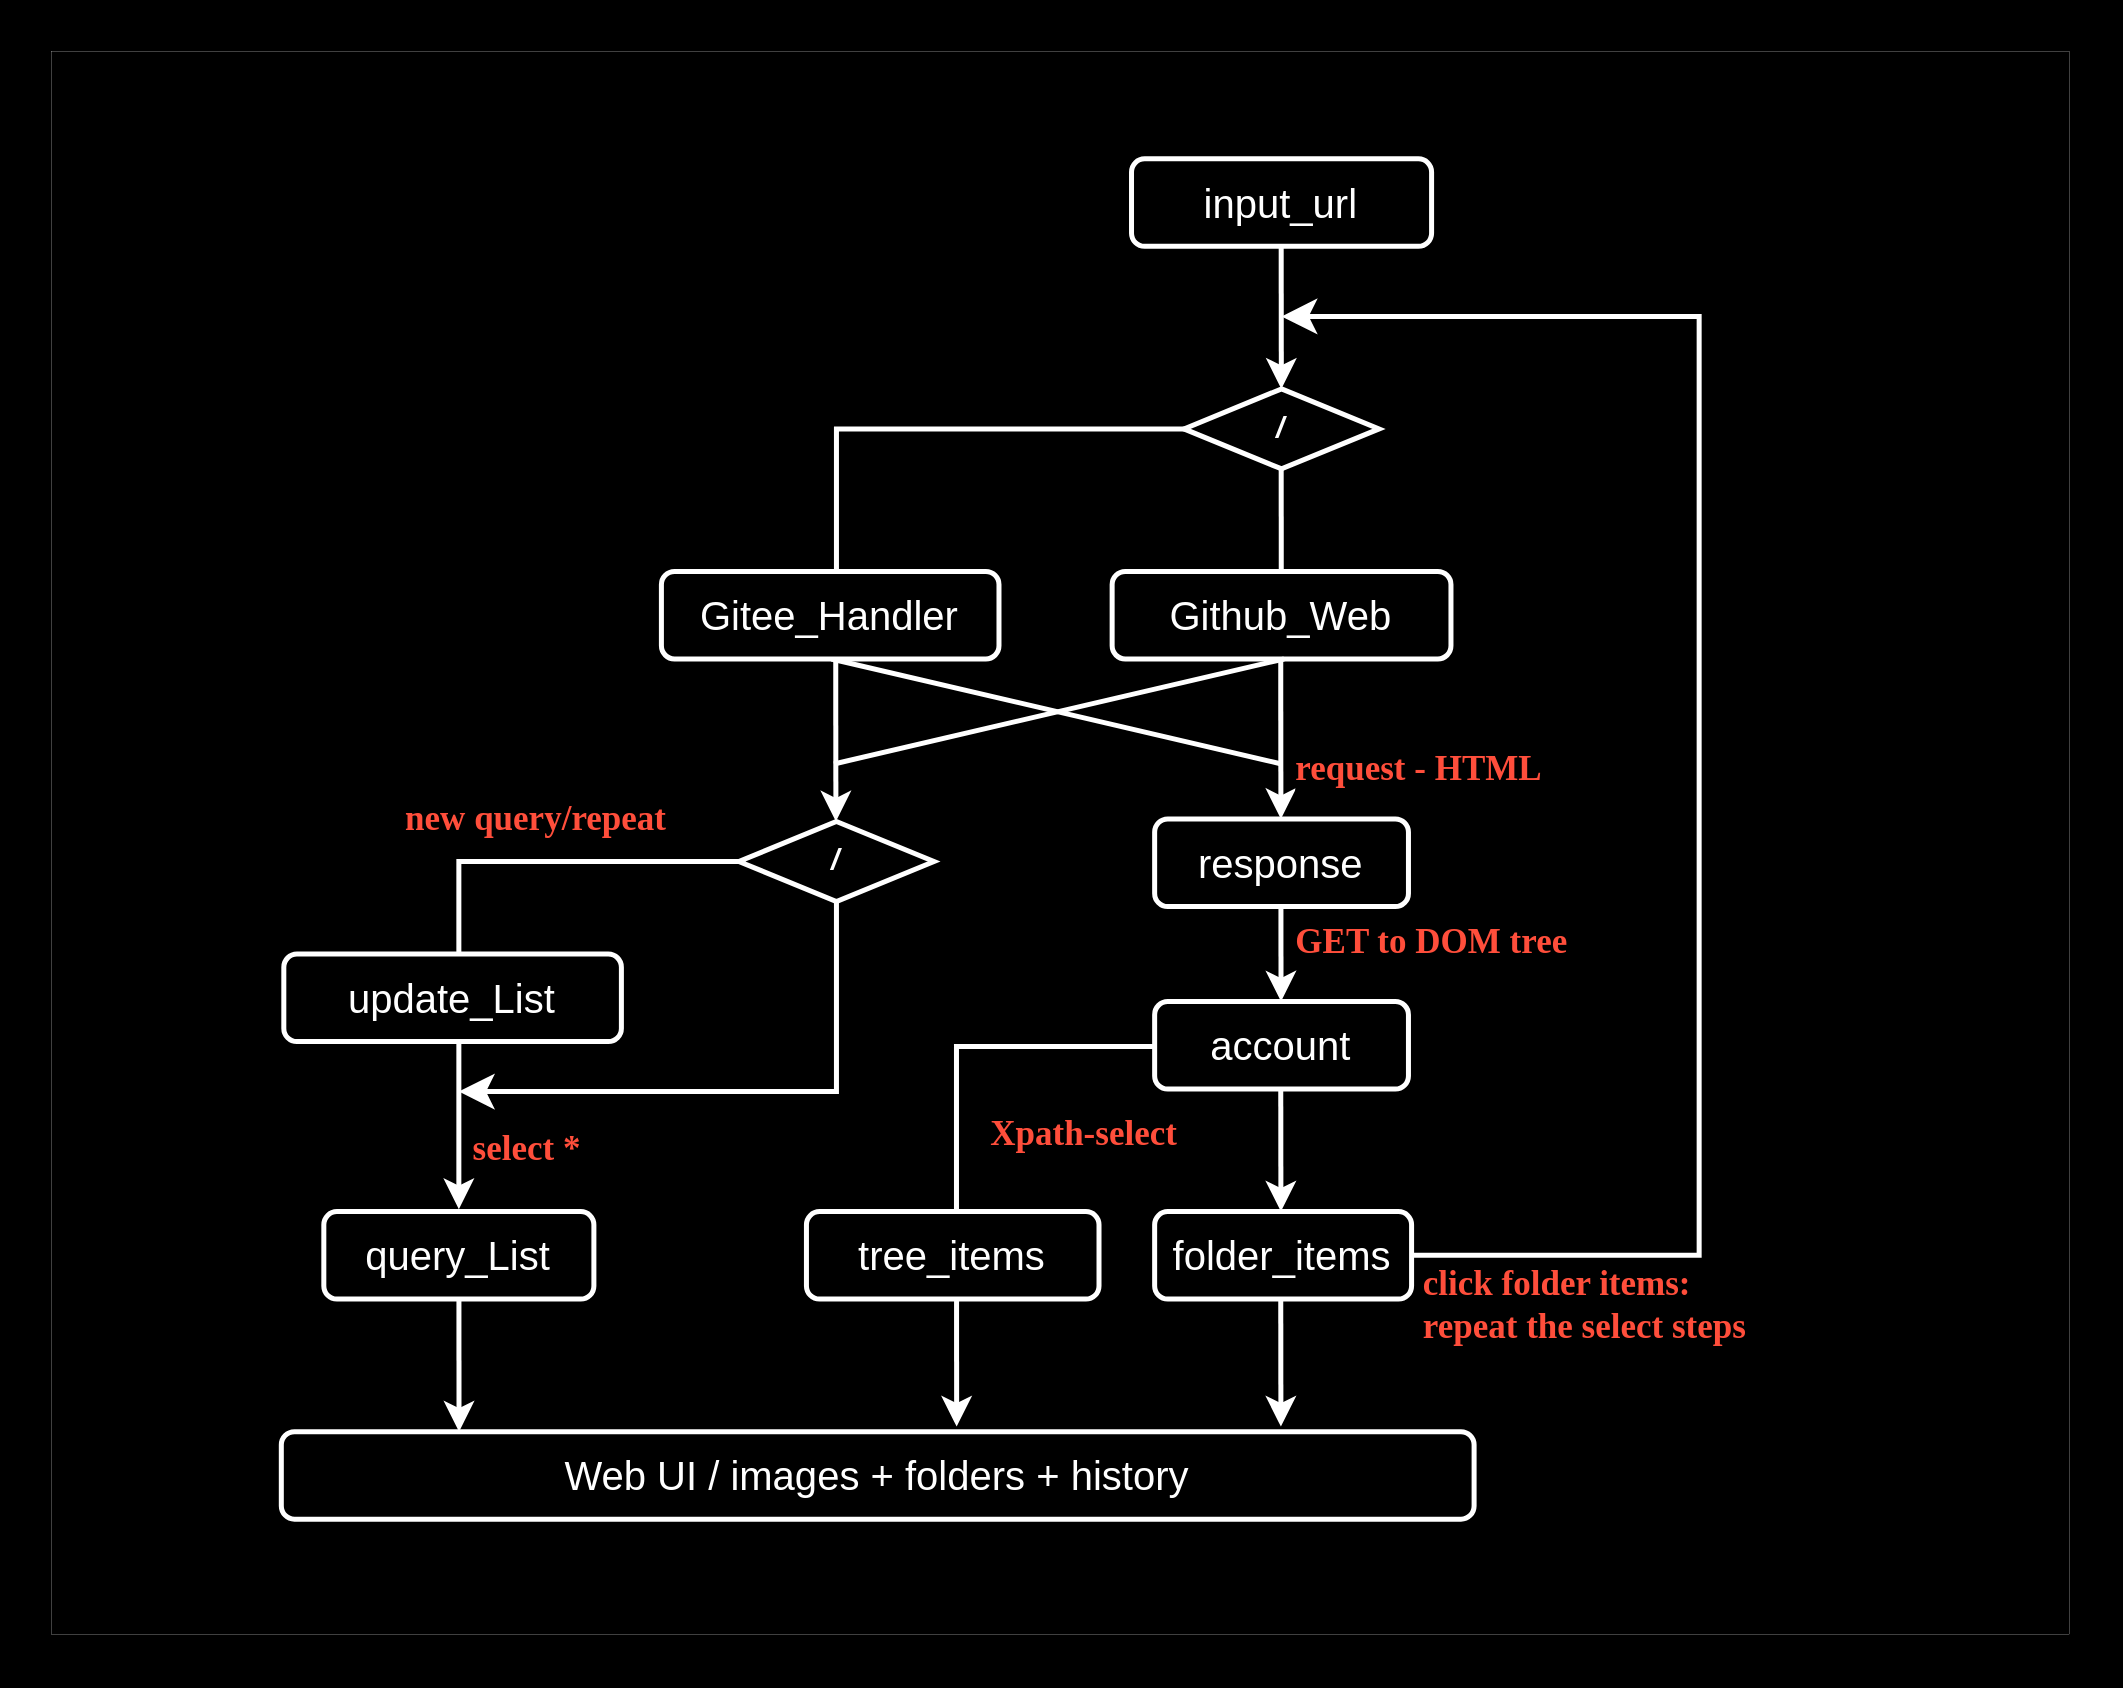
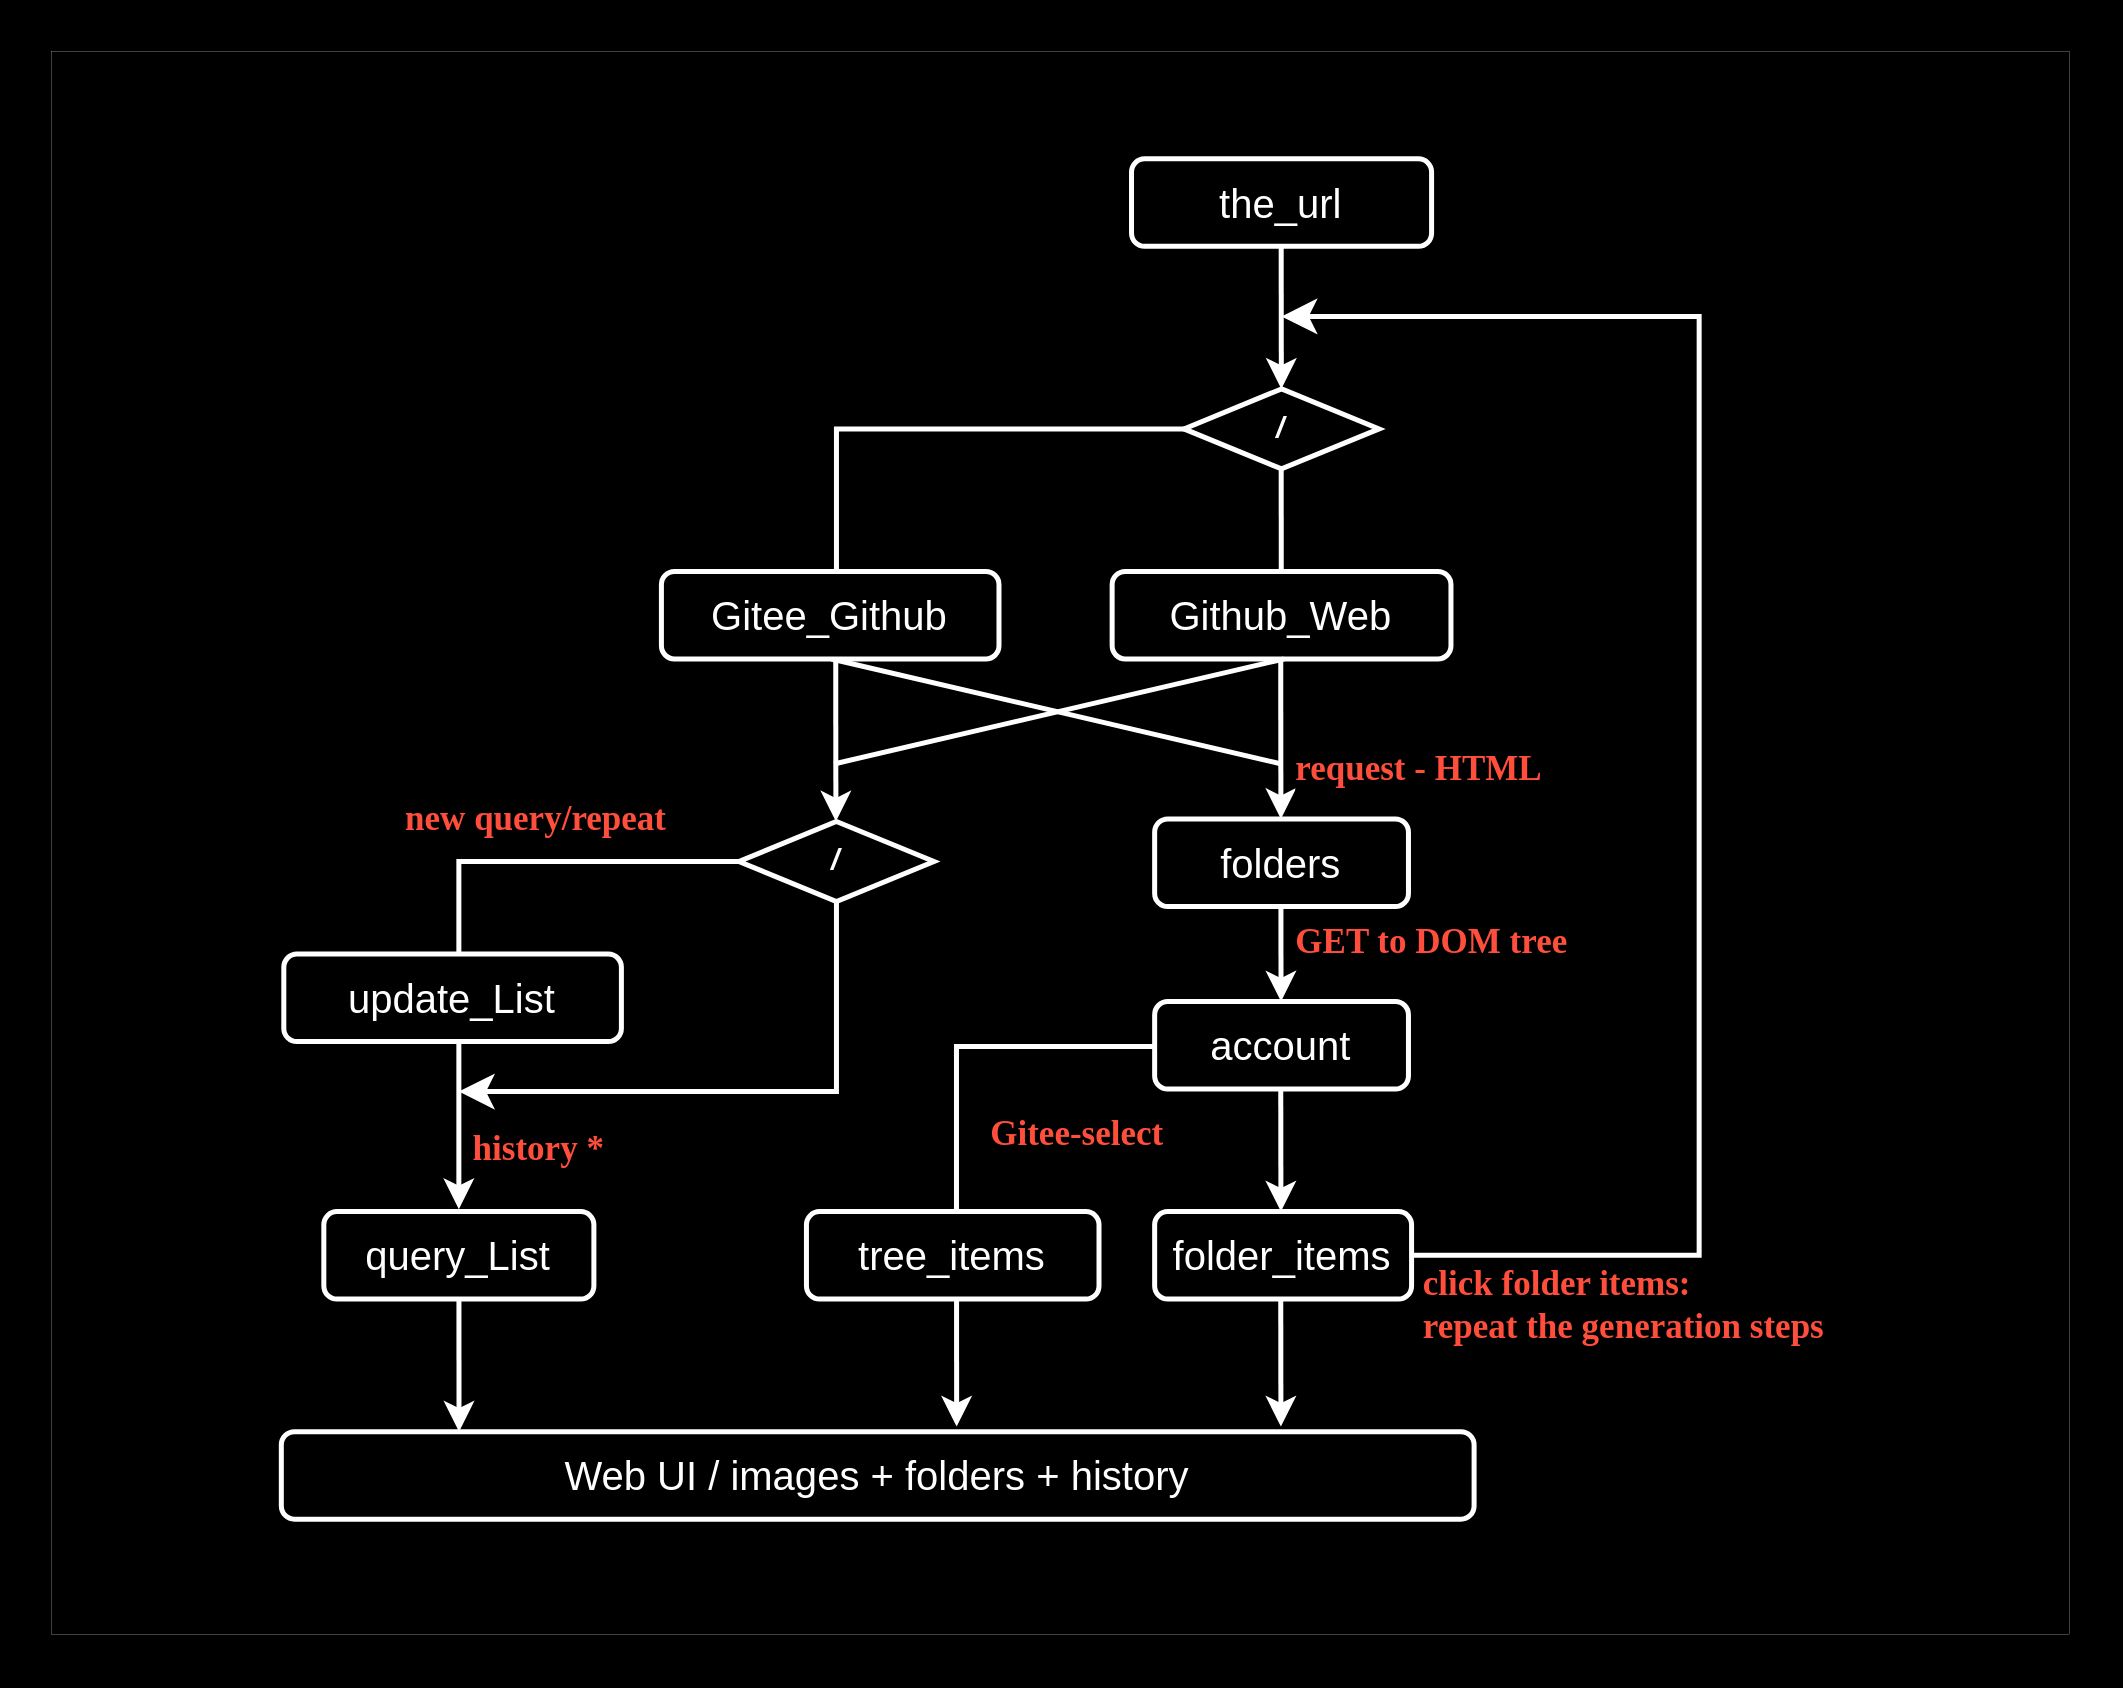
- <mxCell id="5" value="&lt;span style=&quot;font-size: 16px;&quot;&gt;input_url&lt;/span&gt;" style="rounded=1;whiteSpace=wrap;html=1;fontColor=#FFFFFF;fillColor=#000000;strokeColor=#FFFFFF;strokeWidth=2;" vertex="1" parent="1"><mxGeometry x="452" y="63" width="120" height="35" as="geometry" /></mxCell>
+ <mxCell id="5" value="&lt;span style=&quot;font-size: 16px;&quot;&gt;the_url&lt;/span&gt;" style="rounded=1;whiteSpace=wrap;html=1;fontColor=#FFFFFF;fillColor=#000000;strokeColor=#FFFFFF;strokeWidth=2;" vertex="1" parent="1"><mxGeometry x="452" y="63" width="120" height="35" as="geometry" /></mxCell>
- <mxCell id="31" value="&lt;span style=&quot;font-size: 16px;&quot;&gt;Gitee_Handler&lt;/span&gt;" style="rounded=1;whiteSpace=wrap;html=1;fontColor=#FFFFFF;fillColor=#000000;strokeColor=#FFFFFF;strokeWidth=2;" vertex="1" parent="1"><mxGeometry x="264" y="228" width="135" height="35" as="geometry" /></mxCell>
+ <mxCell id="31" value="&lt;span style=&quot;font-size: 16px;&quot;&gt;Gitee_Github&lt;/span&gt;" style="rounded=1;whiteSpace=wrap;html=1;fontColor=#FFFFFF;fillColor=#000000;strokeColor=#FFFFFF;strokeWidth=2;" vertex="1" parent="1"><mxGeometry x="264" y="228" width="135" height="35" as="geometry" /></mxCell>
- <mxCell id="10" value="&lt;span style=&quot;font-size: 16px;&quot;&gt;response&lt;/span&gt;" style="rounded=1;whiteSpace=wrap;html=1;fontColor=#FFFFFF;fillColor=#000000;strokeColor=#FFFFFF;strokeWidth=2;" vertex="1" parent="1"><mxGeometry x="461.25" y="327" width="101.5" height="35" as="geometry" /></mxCell>
+ <mxCell id="10" value="&lt;span style=&quot;font-size: 16px;&quot;&gt;folders&lt;/span&gt;" style="rounded=1;whiteSpace=wrap;html=1;fontColor=#FFFFFF;fillColor=#000000;strokeColor=#FFFFFF;strokeWidth=2;" vertex="1" parent="1"><mxGeometry x="461.25" y="327" width="101.5" height="35" as="geometry" /></mxCell>
- <mxCell id="22" value="&lt;div style=&quot;font-size: 14px;&quot;&gt;&lt;font face=&quot;Comic Sans MS&quot; color=&quot;#ff4e3b&quot;&gt;&lt;b&gt;Xpath-select&lt;/b&gt;&lt;/font&gt;&lt;/div&gt;" style="text;whiteSpace=wrap;html=1;labelBackgroundColor=#000000;fontColor=#FFFFFF;fontFamily=Courier New;fontStyle=0;fontSize=14;align=left;" vertex="1" parent="1"><mxGeometry x="394" y="439" width="242" height="41" as="geometry" /></mxCell>
+ <mxCell id="22" value="&lt;div style=&quot;font-size: 14px;&quot;&gt;&lt;font face=&quot;Comic Sans MS&quot; color=&quot;#ff4e3b&quot;&gt;&lt;b&gt;Gitee-select&lt;/b&gt;&lt;/font&gt;&lt;/div&gt;" style="text;whiteSpace=wrap;html=1;labelBackgroundColor=#000000;fontColor=#FFFFFF;fontFamily=Courier New;fontStyle=0;fontSize=14;align=left;" vertex="1" parent="1"><mxGeometry x="394" y="439" width="242" height="41" as="geometry" /></mxCell>
- <mxCell id="35" value="&lt;div style=&quot;font-size: 14px;&quot;&gt;&lt;font face=&quot;Comic Sans MS&quot; color=&quot;#ff4e3b&quot;&gt;&lt;b&gt;select *&lt;/b&gt;&lt;/font&gt;&lt;/div&gt;" style="text;whiteSpace=wrap;html=1;labelBackgroundColor=#000000;fontColor=#FFFFFF;fontFamily=Courier New;fontStyle=0;fontSize=14;align=left;" vertex="1" parent="1"><mxGeometry x="187" y="445" width="94" height="41" as="geometry" /></mxCell>
+ <mxCell id="35" value="&lt;div style=&quot;font-size: 14px;&quot;&gt;&lt;font face=&quot;Comic Sans MS&quot; color=&quot;#ff4e3b&quot;&gt;&lt;b&gt;history *&lt;/b&gt;&lt;/font&gt;&lt;/div&gt;" style="text;whiteSpace=wrap;html=1;labelBackgroundColor=#000000;fontColor=#FFFFFF;fontFamily=Courier New;fontStyle=0;fontSize=14;align=left;" vertex="1" parent="1"><mxGeometry x="187" y="445" width="94" height="41" as="geometry" /></mxCell>
- <mxCell id="38" value="&lt;div style=&quot;font-size: 14px;&quot;&gt;&lt;font face=&quot;Comic Sans MS&quot; color=&quot;#ff4e3b&quot;&gt;&lt;span style=&quot;&quot;&gt;&lt;b&gt;click folder items:&lt;/b&gt;&lt;/span&gt;&lt;/font&gt;&lt;/div&gt;&lt;div style=&quot;font-size: 14px;&quot;&gt;&lt;font face=&quot;Comic Sans MS&quot; color=&quot;#ff4e3b&quot;&gt;&lt;span style=&quot;&quot;&gt;&lt;b&gt;repeat the select steps&lt;/b&gt;&lt;/span&gt;&lt;/font&gt;&lt;/div&gt;" style="text;whiteSpace=wrap;html=1;labelBackgroundColor=#000000;fontColor=#FFFFFF;fontFamily=Courier New;fontStyle=0;fontSize=14;align=left;" vertex="1" parent="1"><mxGeometry x="567" y="499" width="242" height="41" as="geometry" /></mxCell>
+ <mxCell id="38" value="&lt;div style=&quot;font-size: 14px;&quot;&gt;&lt;font face=&quot;Comic Sans MS&quot; color=&quot;#ff4e3b&quot;&gt;&lt;span style=&quot;&quot;&gt;&lt;b&gt;click folder items:&lt;/b&gt;&lt;/span&gt;&lt;/font&gt;&lt;/div&gt;&lt;div style=&quot;font-size: 14px;&quot;&gt;&lt;font face=&quot;Comic Sans MS&quot; color=&quot;#ff4e3b&quot;&gt;&lt;span style=&quot;&quot;&gt;&lt;b&gt;repeat the generation steps&lt;/b&gt;&lt;/span&gt;&lt;/font&gt;&lt;/div&gt;" style="text;whiteSpace=wrap;html=1;labelBackgroundColor=#000000;fontColor=#FFFFFF;fontFamily=Courier New;fontStyle=0;fontSize=14;align=left;" vertex="1" parent="1"><mxGeometry x="567" y="499" width="242" height="41" as="geometry" /></mxCell>
